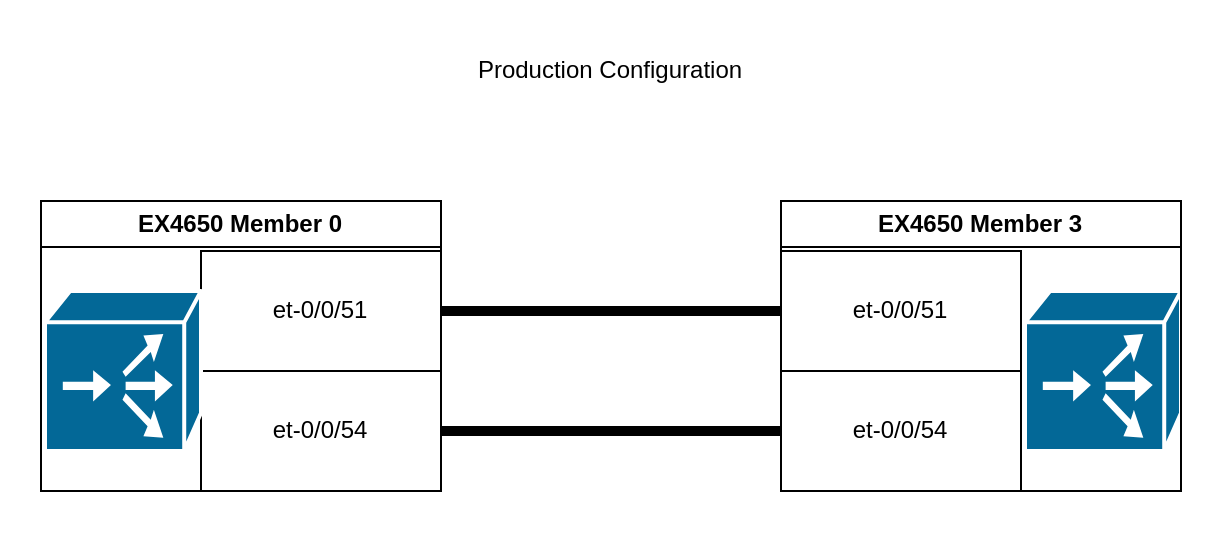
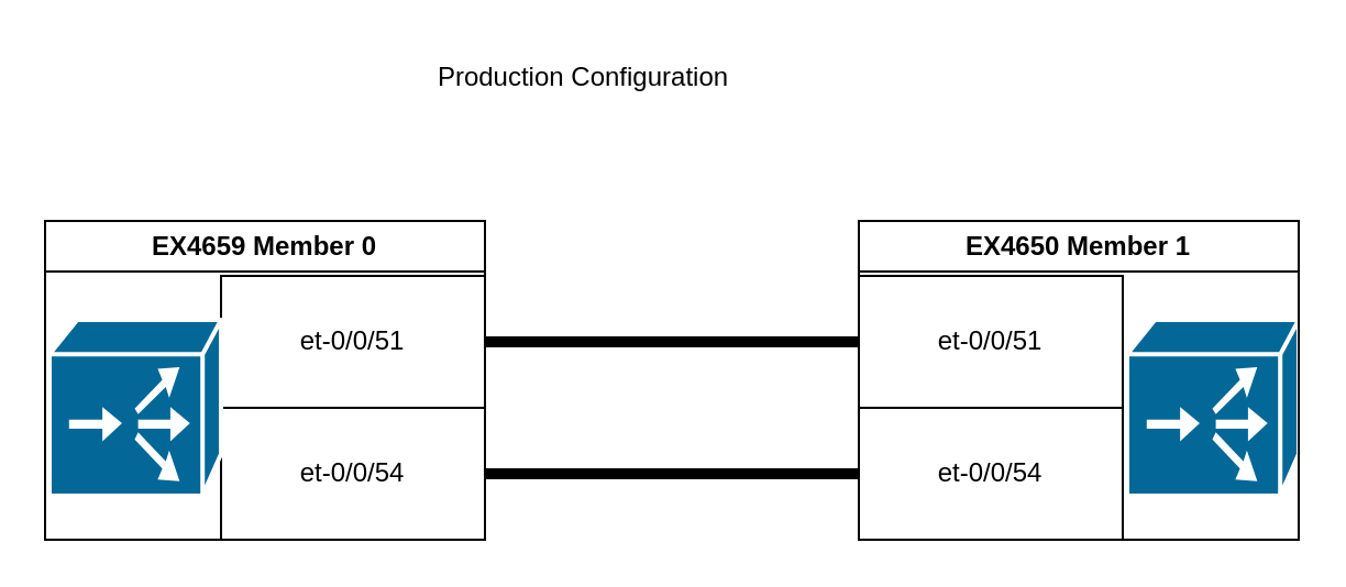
- <mxCell id="3" value="Production Configuration" style="text;html=1;whiteSpace=wrap;strokeColor=none;fillColor=none;align=center;verticalAlign=middle;rounded=0;" vertex="1" parent="1"><mxGeometry x="220" y="20" width="170" height="30" as="geometry" /></mxCell>
+ <mxCell id="3" value="Production Configuration" style="text;html=1;whiteSpace=wrap;strokeColor=none;fillColor=none;align=center;verticalAlign=middle;rounded=0;" vertex="1" parent="1"><mxGeometry x="180" y="20" width="170" height="30" as="geometry" /></mxCell>
- <mxCell id="8" value="EX4650 Member 0" style="swimlane;whiteSpace=wrap;html=1;" vertex="1" parent="4"><mxGeometry width="200" height="145" as="geometry" /></mxCell>
+ <mxCell id="8" value="EX4659 Member 0" style="swimlane;whiteSpace=wrap;html=1;" vertex="1" parent="4"><mxGeometry width="200" height="145" as="geometry" /></mxCell>
- <mxCell id="11" value="EX4650 Member 3" style="swimlane;whiteSpace=wrap;html=1;" vertex="1" parent="9"><mxGeometry width="200" height="145" as="geometry" /></mxCell>
+ <mxCell id="11" value="EX4650 Member 1" style="swimlane;whiteSpace=wrap;html=1;" vertex="1" parent="9"><mxGeometry width="200" height="145" as="geometry" /></mxCell>
